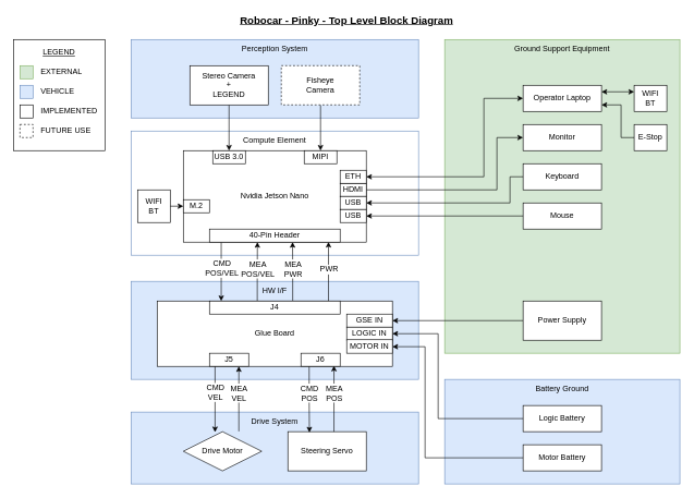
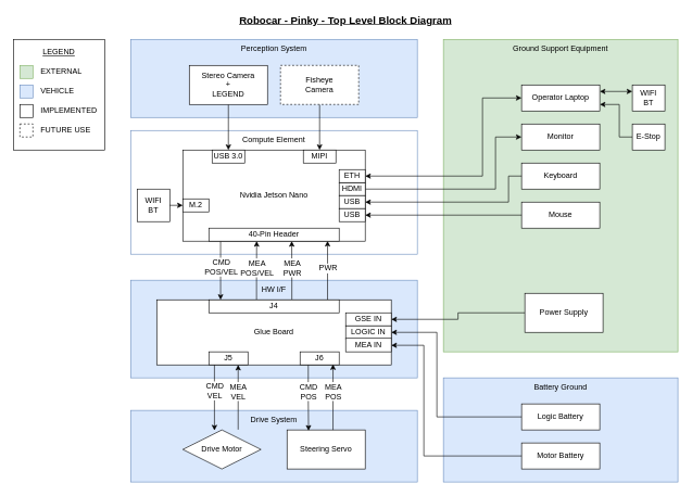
- <mxCell id="45" value="Power Supply" style="rounded=0;whiteSpace=wrap;html=1;align=center;" parent="1" vertex="1"><mxGeometry x="800" y="460.09" width="120" height="60" as="geometry" /></mxCell>
+ <mxCell id="45" value="Power Supply" style="rounded=0;whiteSpace=wrap;html=1;align=center;" parent="1" vertex="1"><mxGeometry x="805" y="450.09" width="120" height="60" as="geometry" /></mxCell>
- <mxCell id="67" value="MOTOR IN" style="rounded=0;whiteSpace=wrap;html=1;" parent="1" vertex="1"><mxGeometry x="530" y="519.32" width="70" height="20.68" as="geometry" /></mxCell>
+ <mxCell id="67" value="MEA IN" style="rounded=0;whiteSpace=wrap;html=1;" parent="1" vertex="1"><mxGeometry x="530" y="519.32" width="70" height="20.68" as="geometry" /></mxCell>
